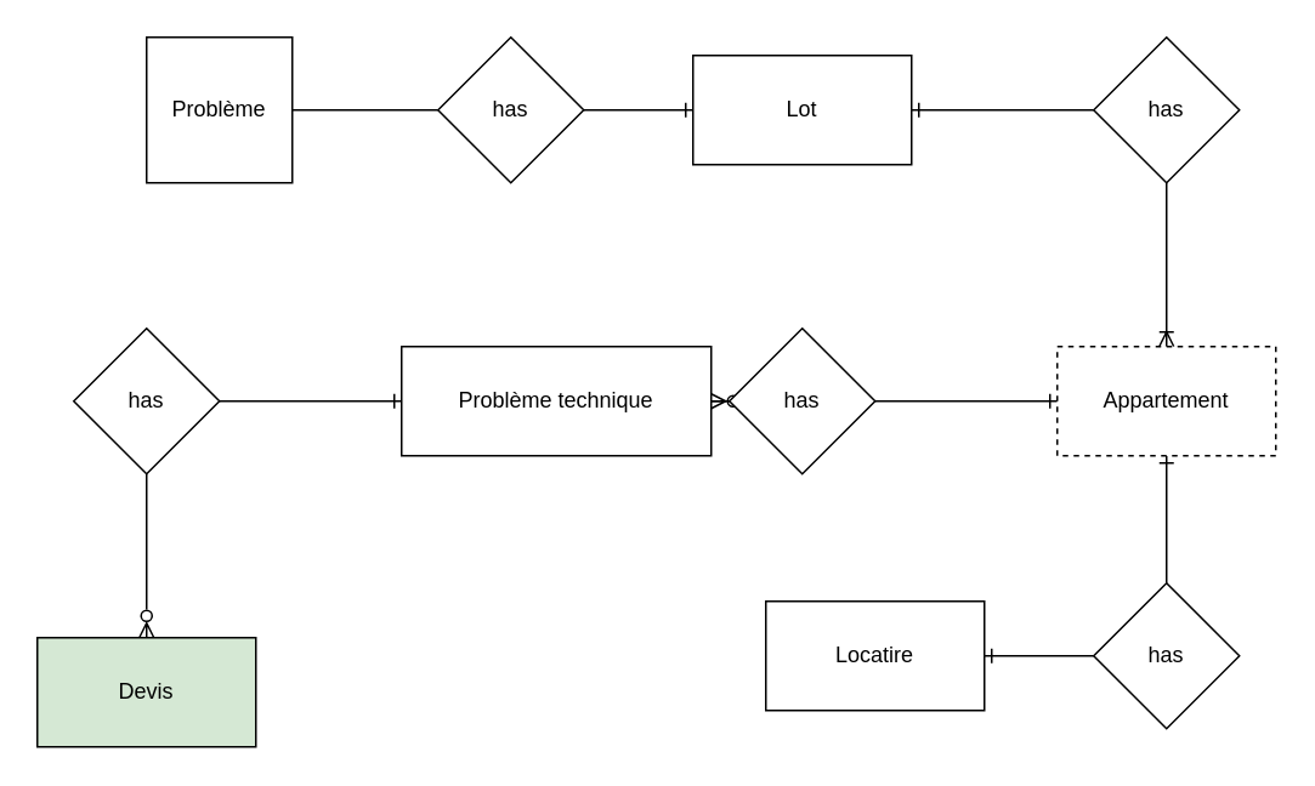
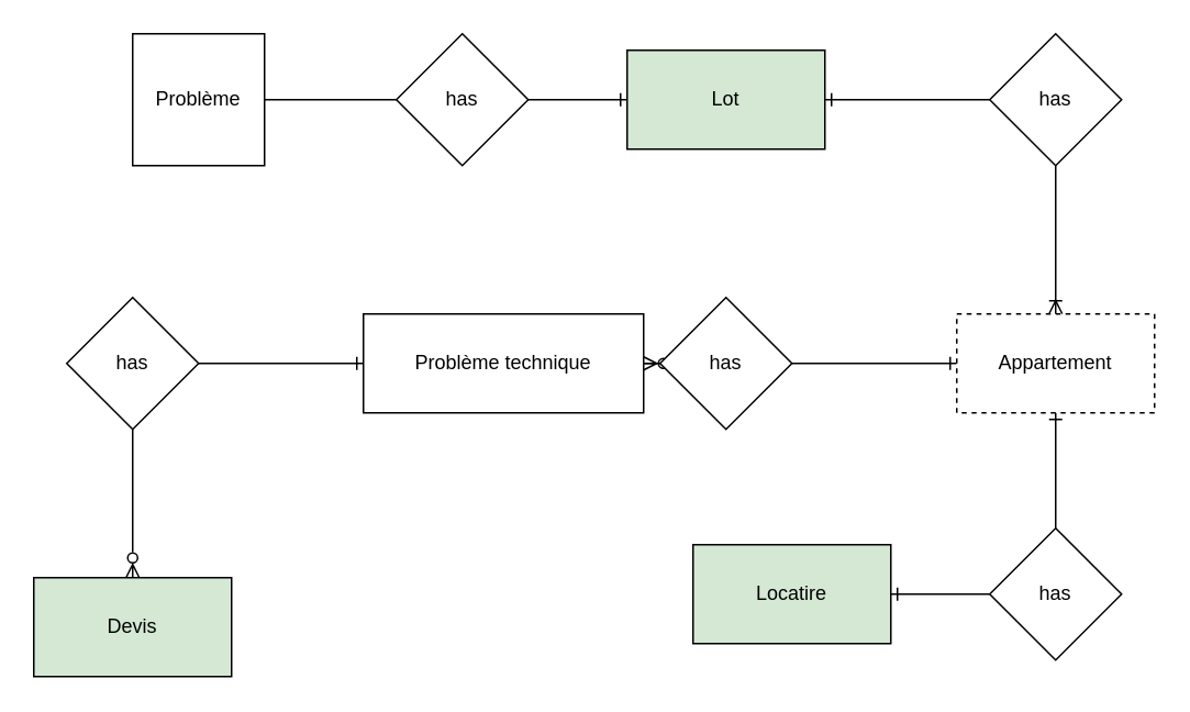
- <mxCell id="7" value="Lot" style="whiteSpace=wrap;html=1;" vertex="1" parent="1"><mxGeometry x="380" y="30" width="120" height="60" as="geometry" /></mxCell>
+ <mxCell id="7" value="Lot" style="whiteSpace=wrap;html=1;fillColor=#d5e8d4;" vertex="1" parent="1"><mxGeometry x="380" y="30" width="120" height="60" as="geometry" /></mxCell>
- <mxCell id="19" value="Locatire" style="whiteSpace=wrap;html=1;" vertex="1" parent="1"><mxGeometry x="420" y="330" width="120" height="60" as="geometry" /></mxCell>
+ <mxCell id="19" value="Locatire" style="whiteSpace=wrap;html=1;fillColor=#d5e8d4;" vertex="1" parent="1"><mxGeometry x="420" y="330" width="120" height="60" as="geometry" /></mxCell>
